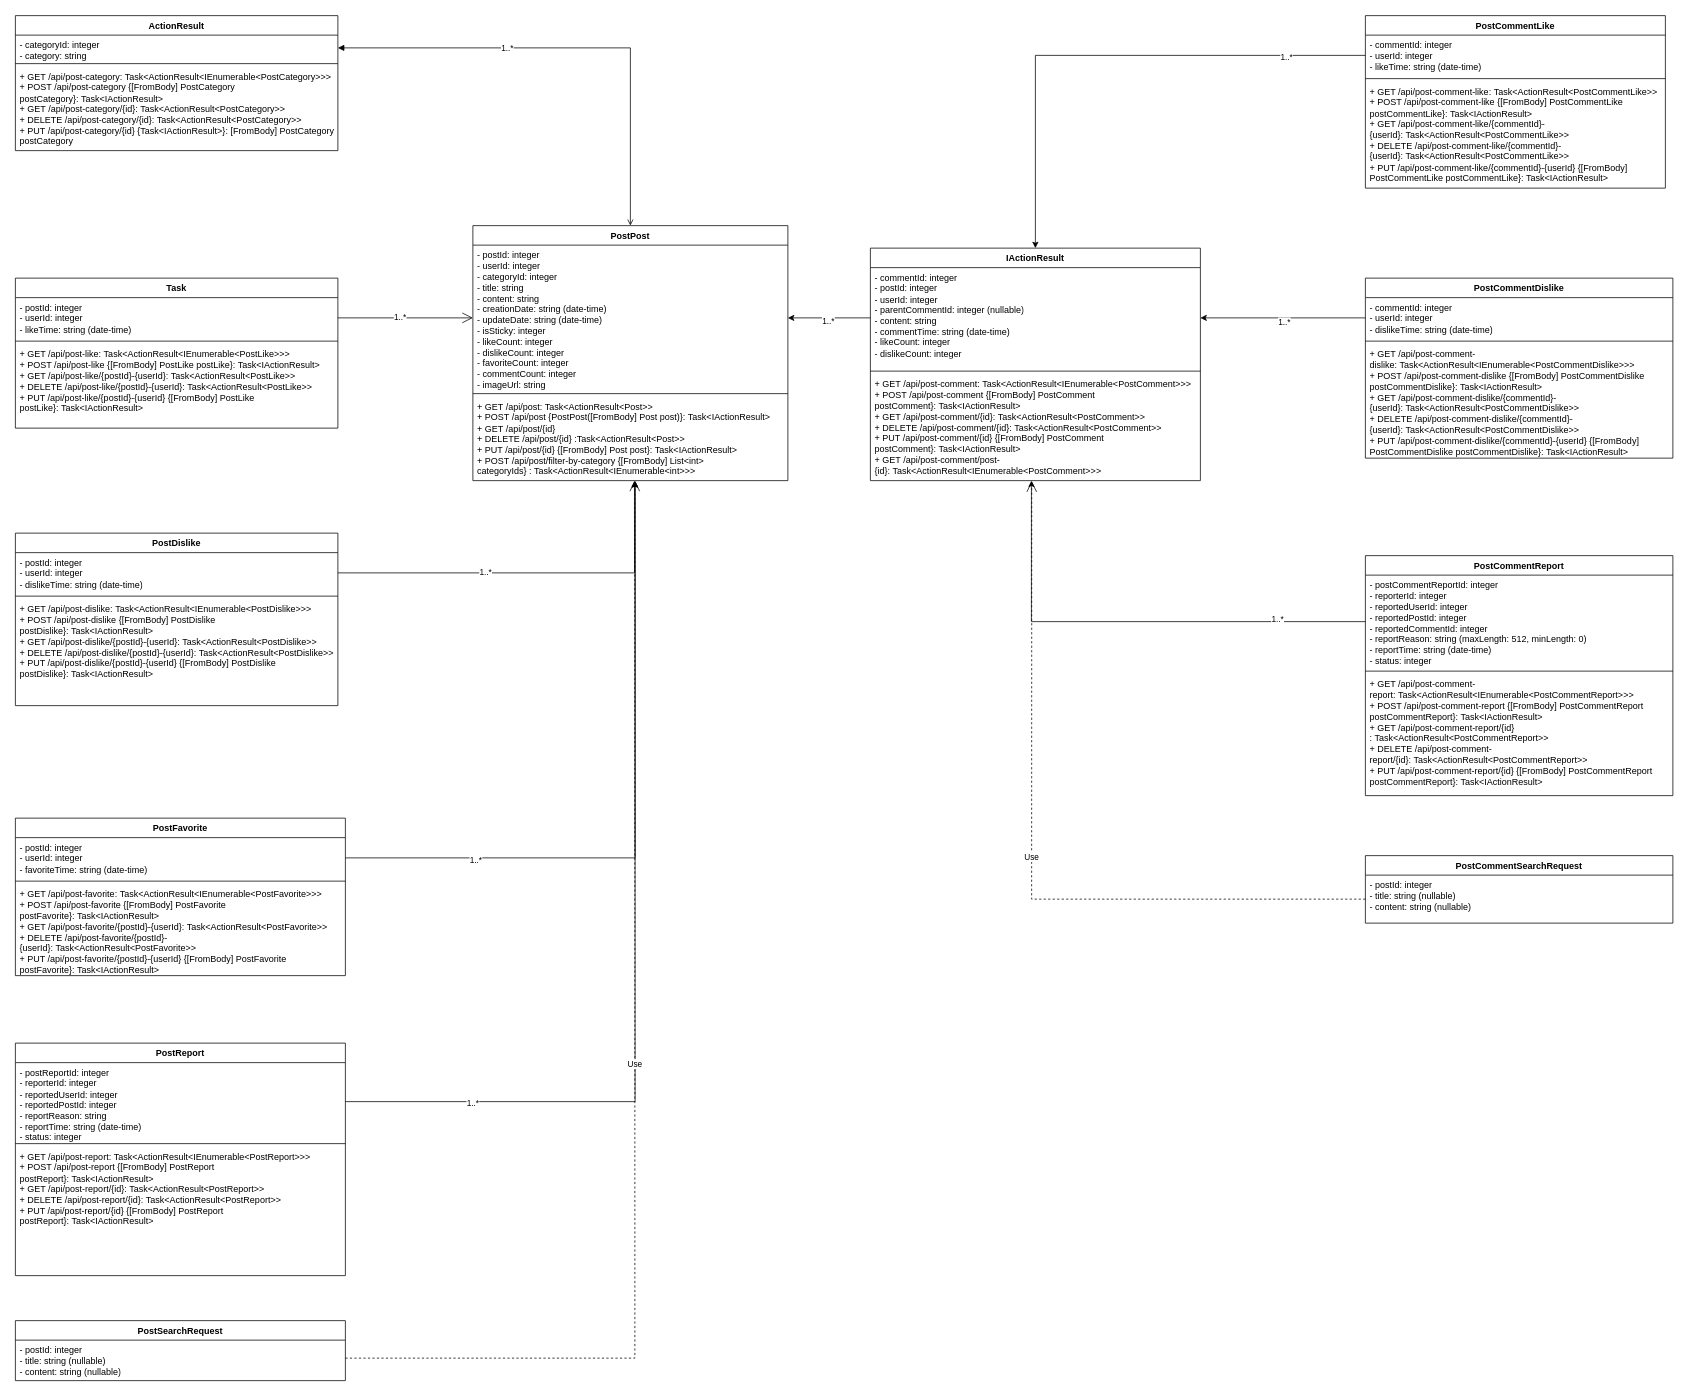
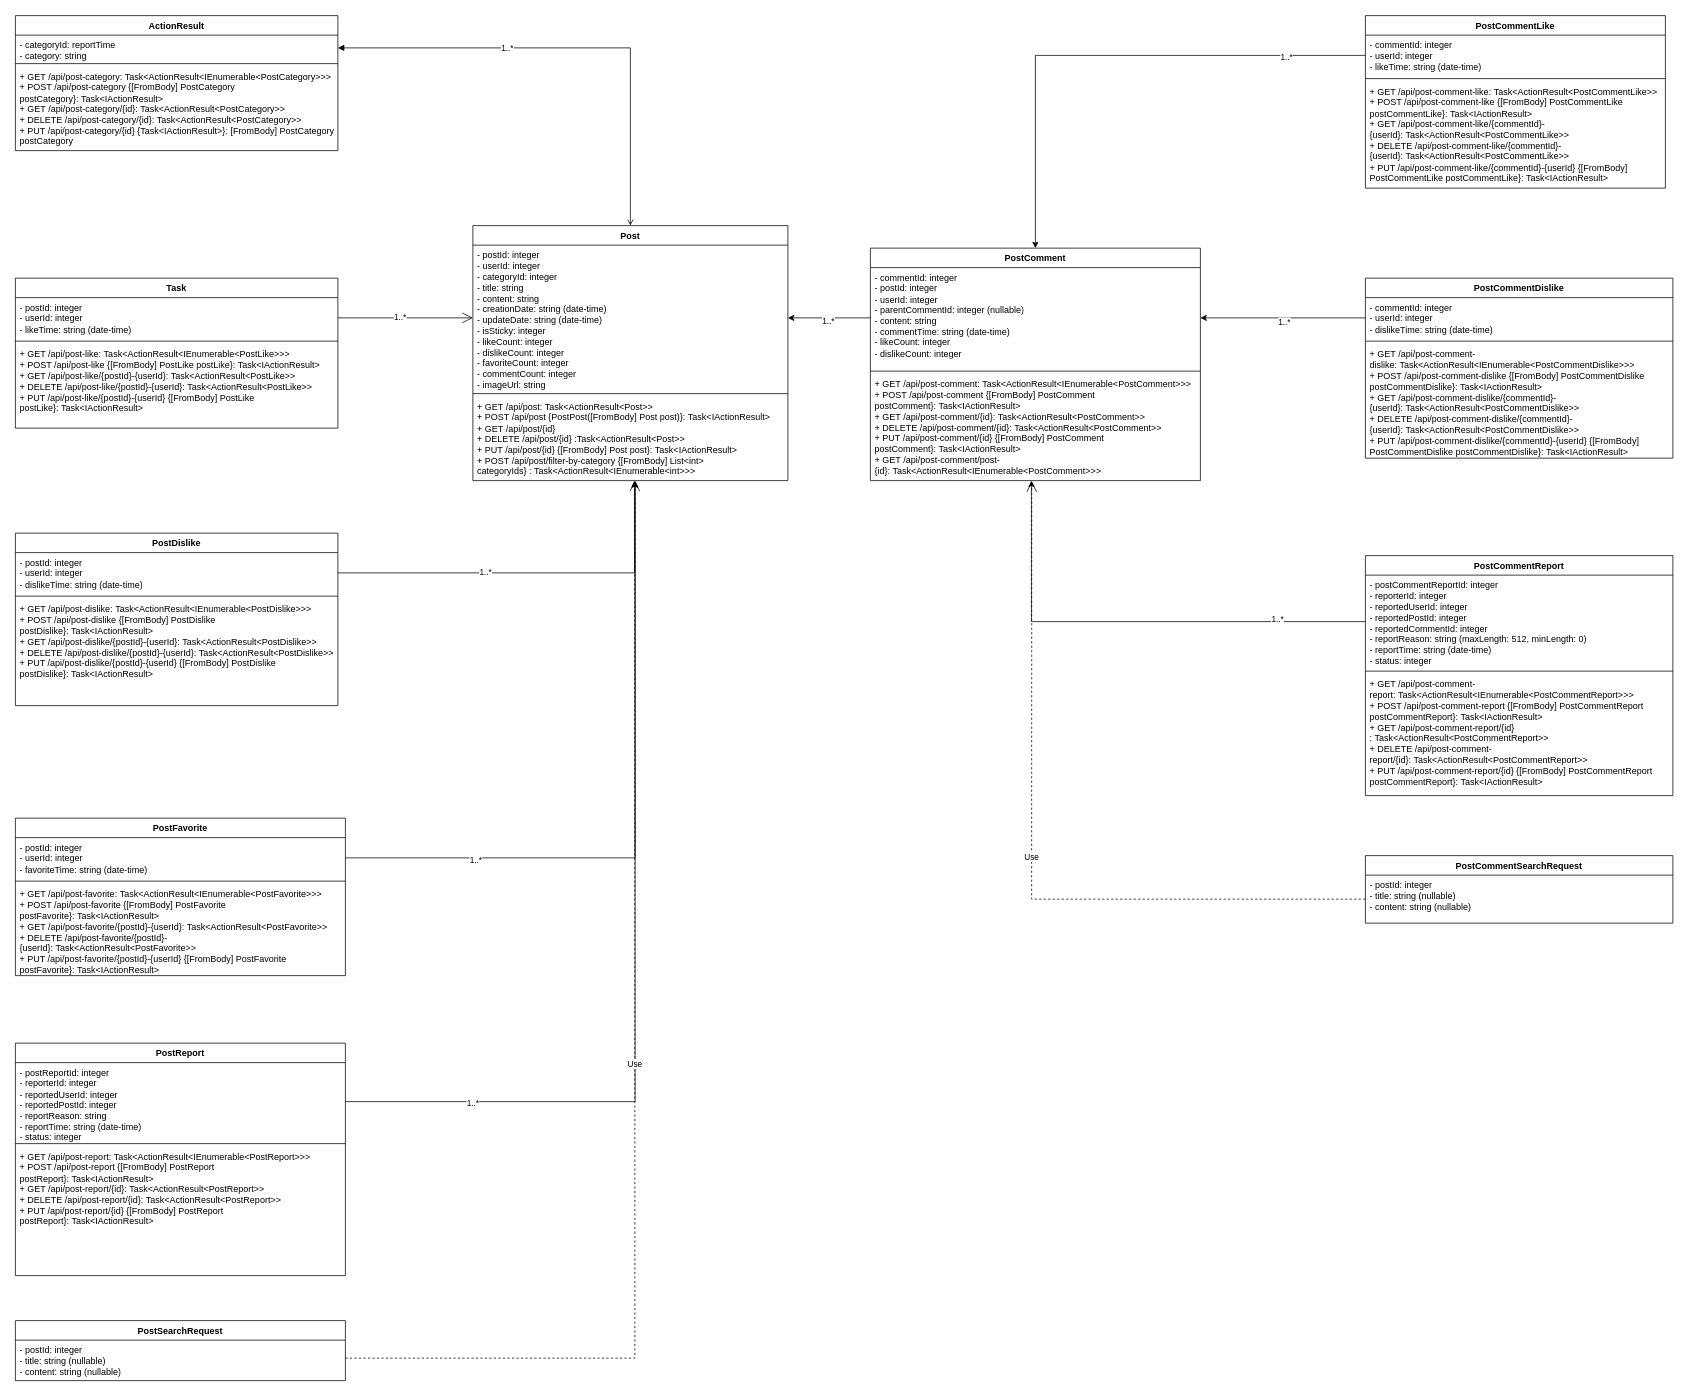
- <mxCell id="7" value="- categoryId: integer&lt;div&gt;- category: string&lt;br&gt;&lt;/div&gt;" style="text;strokeColor=none;fillColor=none;align=left;verticalAlign=top;spacingLeft=4;spacingRight=4;overflow=hidden;rotatable=0;points=[[0,0.5],[1,0.5]];portConstraint=eastwest;whiteSpace=wrap;html=1;" parent="6" vertex="1"><mxGeometry y="26" width="430" height="34" as="geometry" /></mxCell>
+ <mxCell id="7" value="- categoryId: reportTime&lt;div&gt;- category: string&lt;br&gt;&lt;/div&gt;" style="text;strokeColor=none;fillColor=none;align=left;verticalAlign=top;spacingLeft=4;spacingRight=4;overflow=hidden;rotatable=0;points=[[0,0.5],[1,0.5]];portConstraint=eastwest;whiteSpace=wrap;html=1;" parent="6" vertex="1"><mxGeometry y="26" width="430" height="34" as="geometry" /></mxCell>
- <mxCell id="2" value="PostPost" style="swimlane;fontStyle=1;align=center;verticalAlign=top;childLayout=stackLayout;horizontal=1;startSize=26;horizontalStack=0;resizeParent=1;resizeParentMax=0;resizeLast=0;collapsible=1;marginBottom=0;whiteSpace=wrap;html=1;" parent="1" vertex="1"><mxGeometry x="630" y="300" width="420" height="340" as="geometry" /></mxCell>
+ <mxCell id="2" value="Post" style="swimlane;fontStyle=1;align=center;verticalAlign=top;childLayout=stackLayout;horizontal=1;startSize=26;horizontalStack=0;resizeParent=1;resizeParentMax=0;resizeLast=0;collapsible=1;marginBottom=0;whiteSpace=wrap;html=1;" parent="1" vertex="1"><mxGeometry x="630" y="300" width="420" height="340" as="geometry" /></mxCell>
- <mxCell id="10" value="IActionResult" style="swimlane;fontStyle=1;align=center;verticalAlign=top;childLayout=stackLayout;horizontal=1;startSize=26;horizontalStack=0;resizeParent=1;resizeParentMax=0;resizeLast=0;collapsible=1;marginBottom=0;whiteSpace=wrap;html=1;" parent="1" vertex="1"><mxGeometry x="1160" y="330" width="440" height="310" as="geometry" /></mxCell>
+ <mxCell id="10" value="PostComment" style="swimlane;fontStyle=1;align=center;verticalAlign=top;childLayout=stackLayout;horizontal=1;startSize=26;horizontalStack=0;resizeParent=1;resizeParentMax=0;resizeLast=0;collapsible=1;marginBottom=0;whiteSpace=wrap;html=1;" parent="1" vertex="1"><mxGeometry x="1160" y="330" width="440" height="310" as="geometry" /></mxCell>
